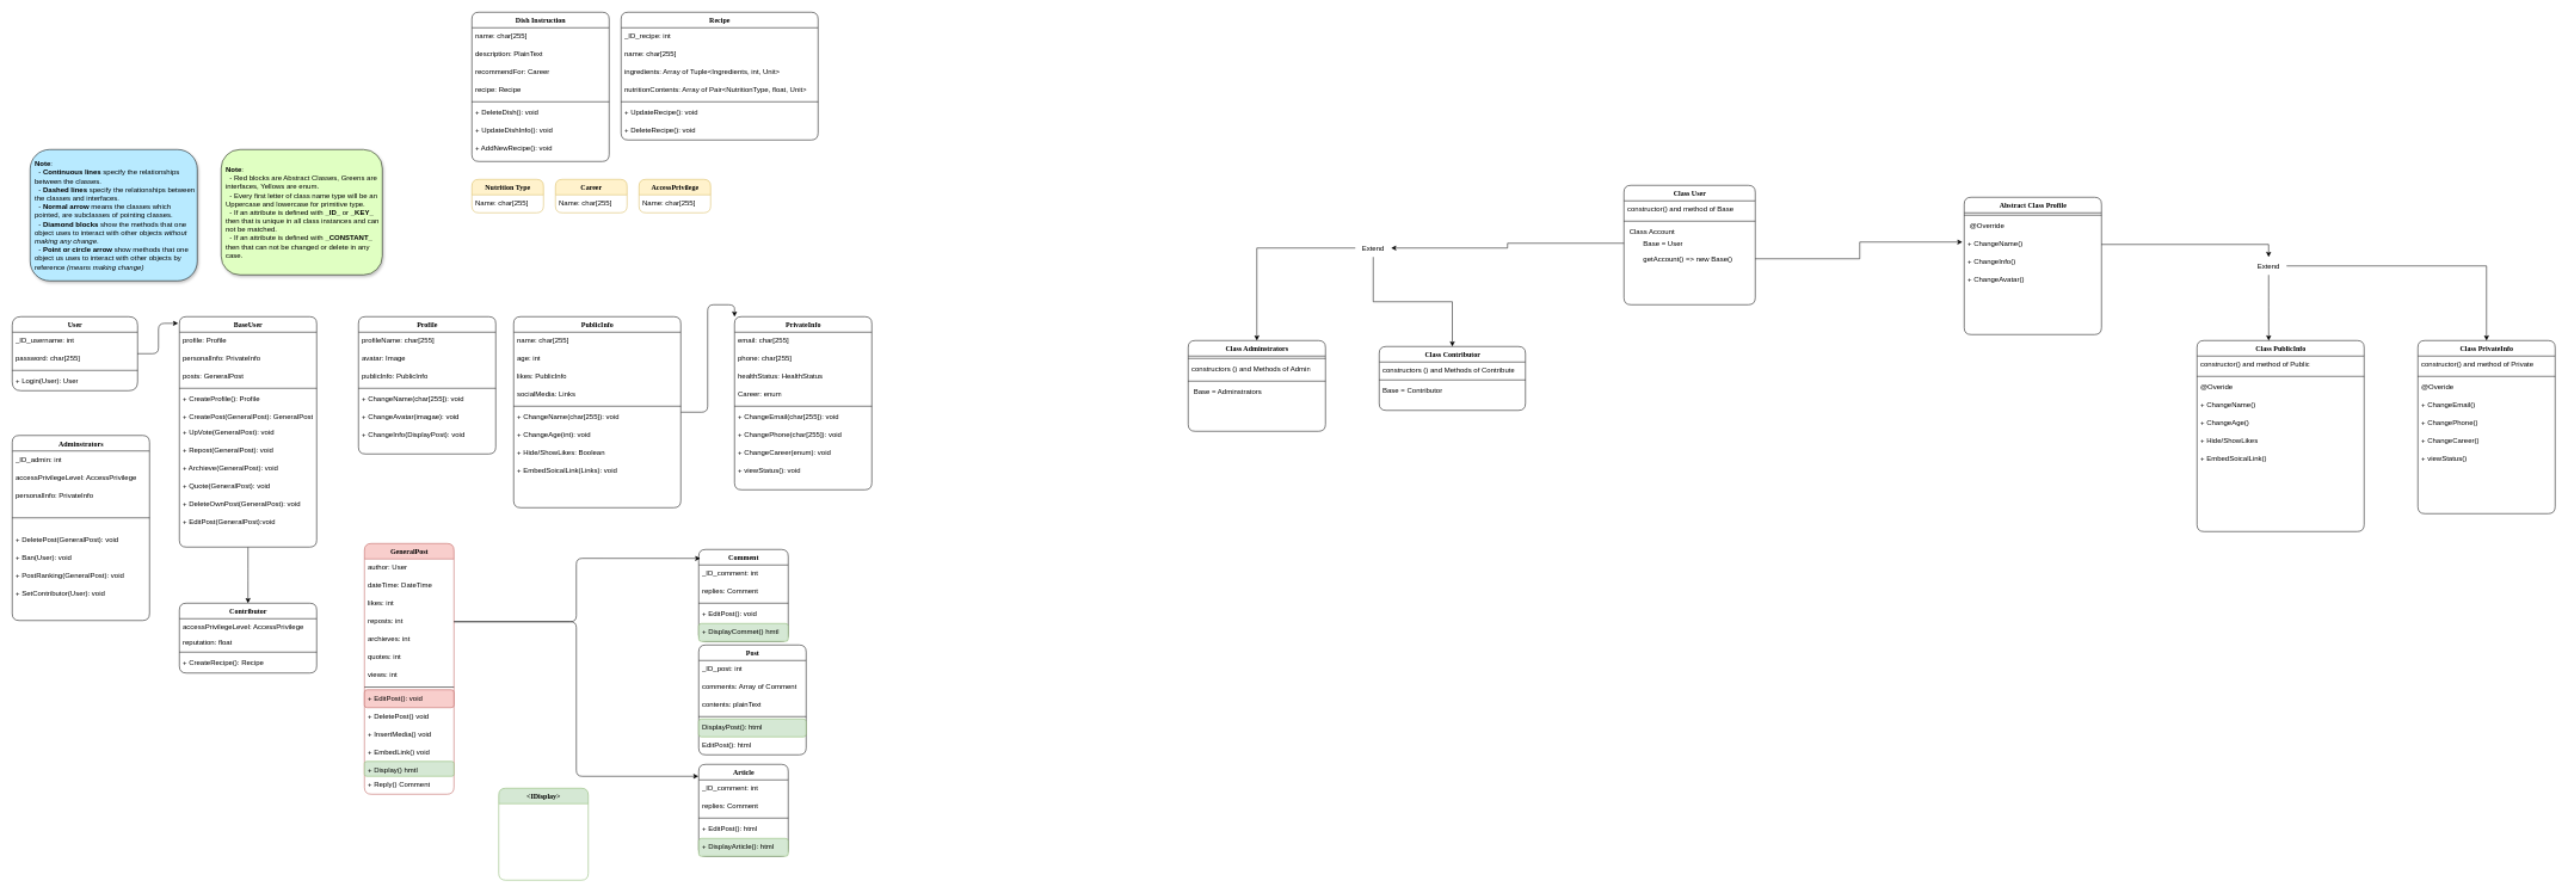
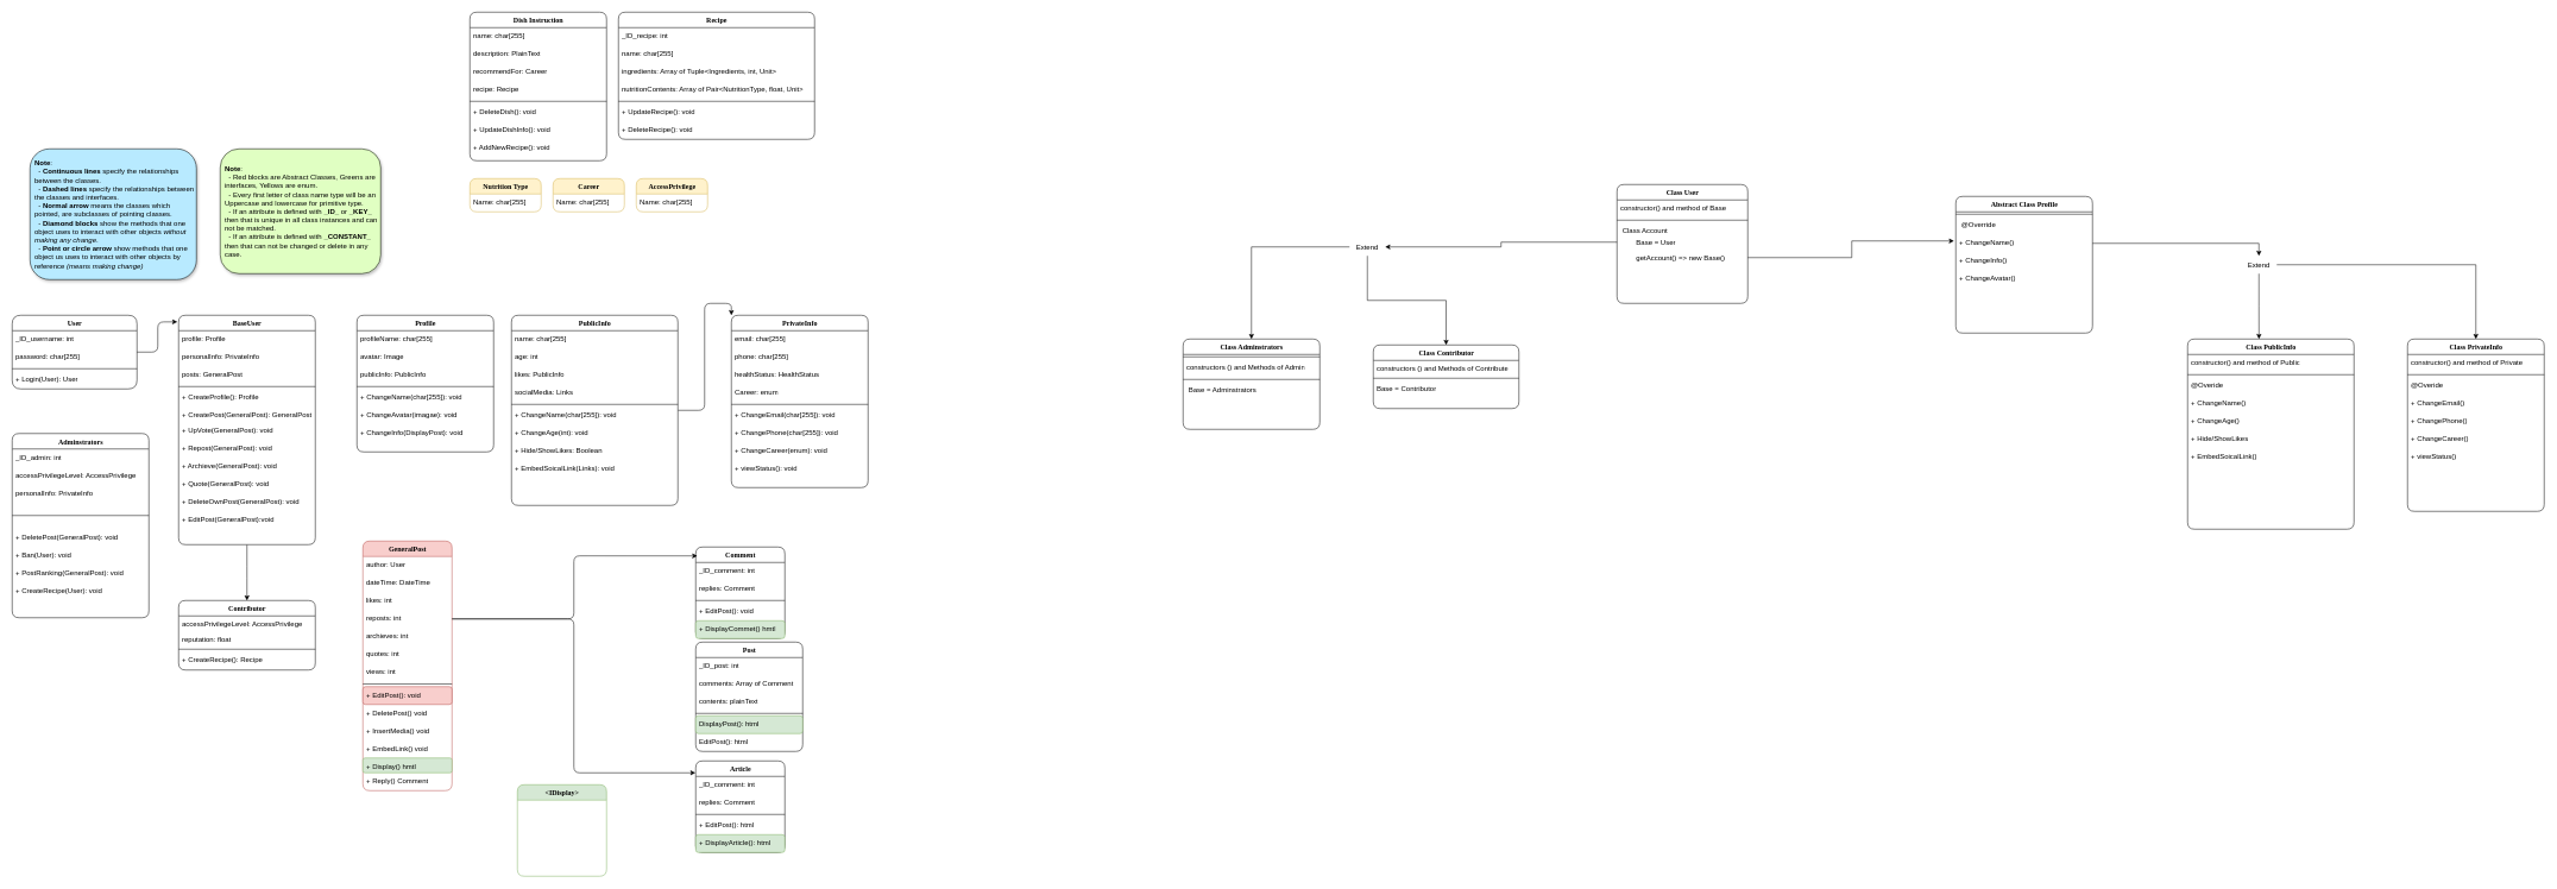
- <mxCell id="55" value="+ SetContributor(User): void&amp;nbsp;" style="text;html=1;strokeColor=none;fillColor=none;align=left;verticalAlign=top;spacingLeft=4;spacingRight=4;whiteSpace=wrap;overflow=hidden;rotatable=0;points=[[0,0.5],[1,0.5]];portConstraint=eastwest;labelBackgroundColor=none;rounded=1;" parent="47" vertex="1"><mxGeometry y="250" width="230" height="30" as="geometry" /></mxCell>
+ <mxCell id="55" value="+ CreateRecipe(User): void&amp;nbsp;" style="text;html=1;strokeColor=none;fillColor=none;align=left;verticalAlign=top;spacingLeft=4;spacingRight=4;whiteSpace=wrap;overflow=hidden;rotatable=0;points=[[0,0.5],[1,0.5]];portConstraint=eastwest;labelBackgroundColor=none;rounded=1;" parent="47" vertex="1"><mxGeometry y="250" width="230" height="30" as="geometry" /></mxCell>
- <mxCell id="103" value="&amp;lt;IDisplay&amp;gt;" style="swimlane;html=1;fontStyle=1;align=center;verticalAlign=top;childLayout=stackLayout;horizontal=1;startSize=26;horizontalStack=0;resizeParent=1;resizeLast=0;collapsible=1;marginBottom=0;swimlaneFillColor=#ffffff;rounded=1;shadow=0;comic=0;labelBackgroundColor=none;strokeWidth=1;fontFamily=Verdana;fontSize=12;fillColor=#d5e8d4;strokeColor=#82b366;" parent="1" vertex="1"><mxGeometry x="835" y="1320" width="150" height="154" as="geometry" /></mxCell>
+ <mxCell id="103" value="&amp;lt;IDisplay&amp;gt;" style="swimlane;html=1;fontStyle=1;align=center;verticalAlign=top;childLayout=stackLayout;horizontal=1;startSize=26;horizontalStack=0;resizeParent=1;resizeLast=0;collapsible=1;marginBottom=0;swimlaneFillColor=#ffffff;rounded=1;shadow=0;comic=0;labelBackgroundColor=none;strokeWidth=1;fontFamily=Verdana;fontSize=12;fillColor=#d5e8d4;strokeColor=#82b366;" parent="1" vertex="1"><mxGeometry x="870" y="1320" width="150" height="154" as="geometry" /></mxCell>
